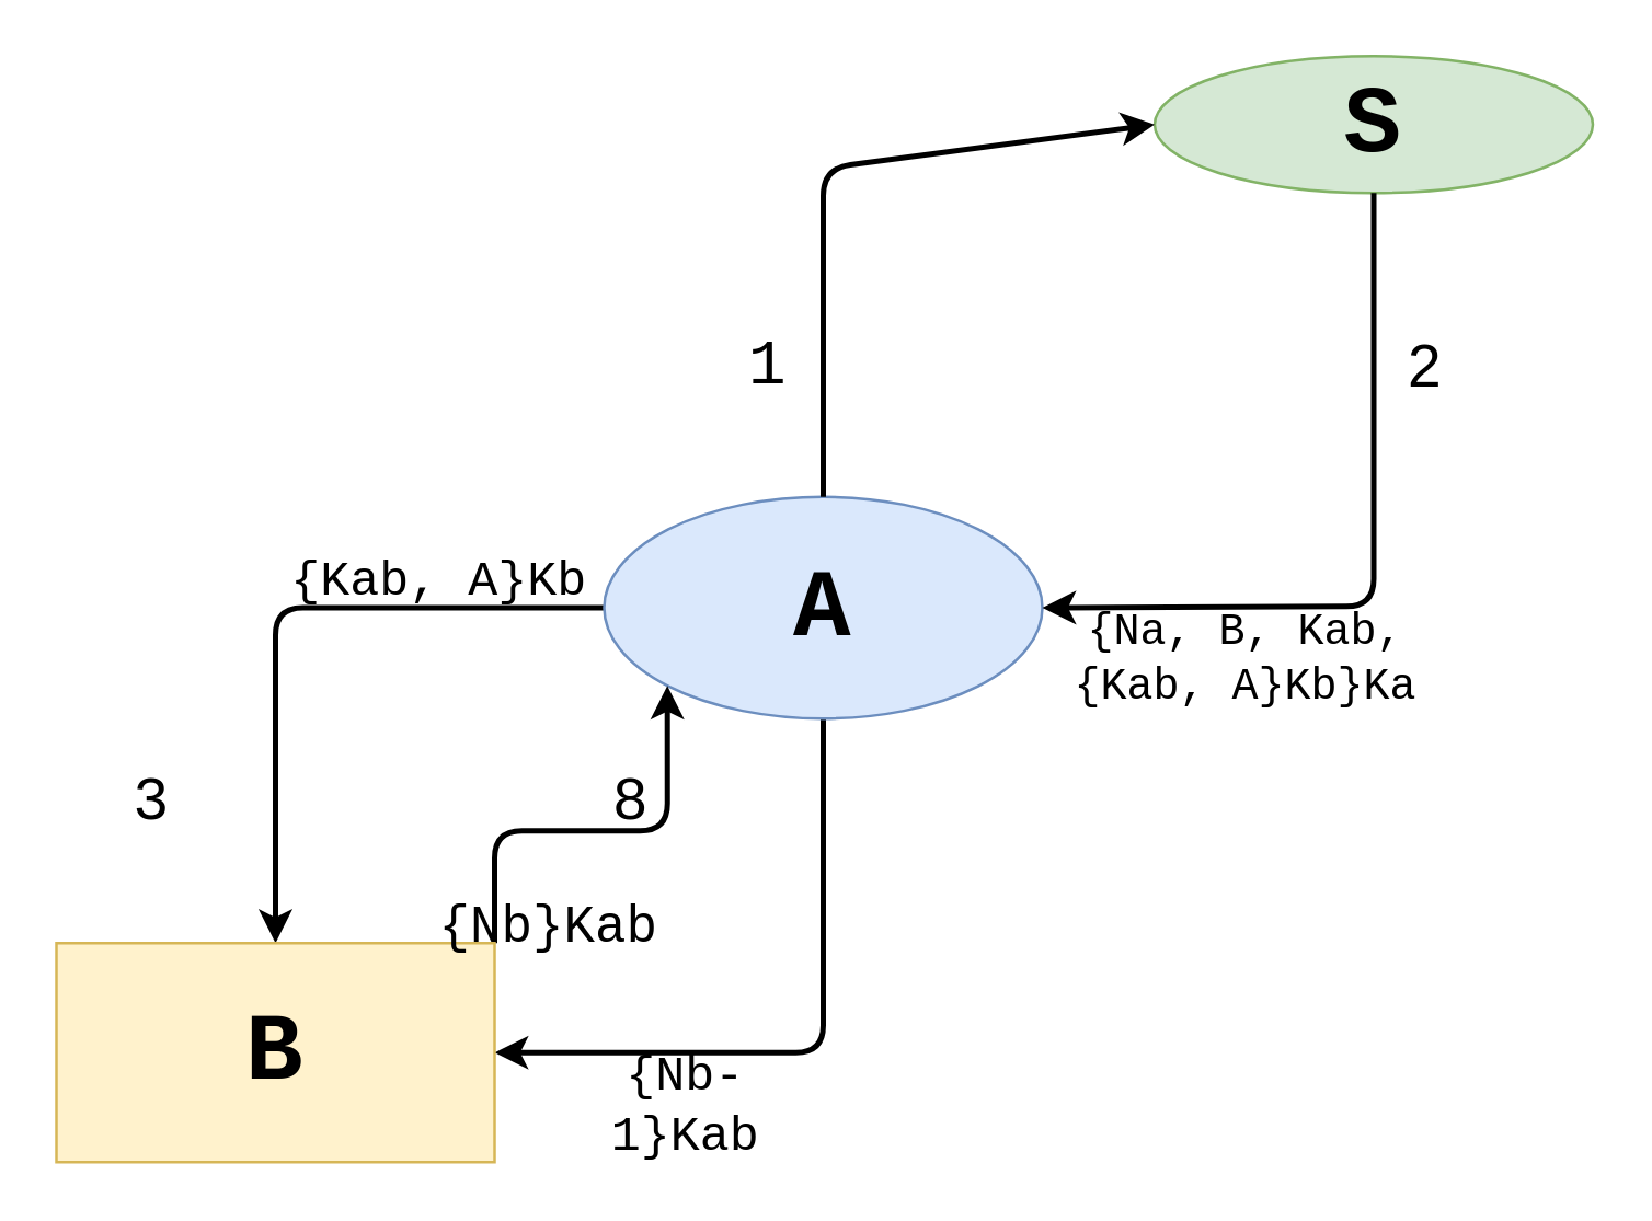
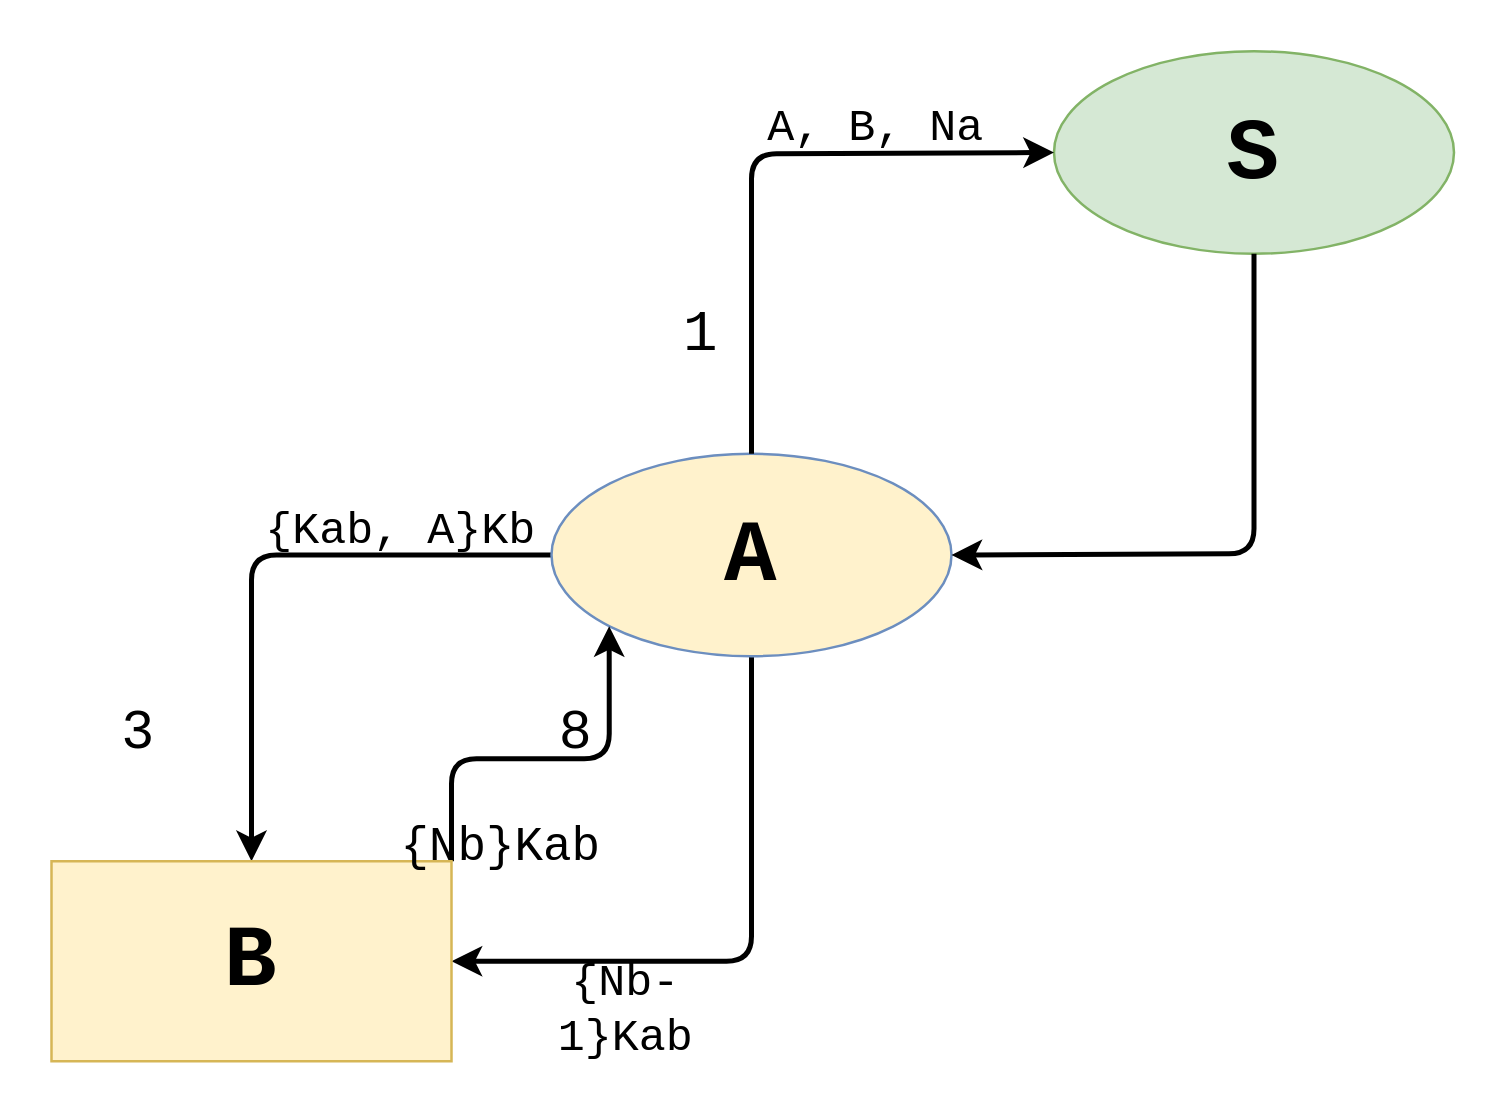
- <mxCell id="7" value="&lt;b&gt;&lt;font style=&quot;font-size: 35px&quot; face=&quot;Courier New&quot;&gt;S&lt;/font&gt;&lt;/b&gt;" style="ellipse;whiteSpace=wrap;html=1;fillColor=#d5e8d4;strokeColor=#82b366;" vertex="1" parent="1"><mxGeometry x="421" y="20" width="160" height="50" as="geometry" /></mxCell>
+ <mxCell id="7" value="&lt;b&gt;&lt;font style=&quot;font-size: 35px&quot; face=&quot;Courier New&quot;&gt;S&lt;/font&gt;&lt;/b&gt;" style="ellipse;whiteSpace=wrap;html=1;fillColor=#d5e8d4;strokeColor=#82b366;" vertex="1" parent="1"><mxGeometry x="421" y="20" width="160" height="81" as="geometry" /></mxCell>
+ <mxCell id="9" value="&lt;font style=&quot;font-size: 18px&quot; face=&quot;Courier New&quot;&gt;A, B, Na&lt;/font&gt;" style="text;html=1;strokeColor=none;fillColor=none;align=center;verticalAlign=middle;whiteSpace=wrap;rounded=0;" vertex="1" parent="1"><mxGeometry x="300" y="41" width="100" height="20" as="geometry" /></mxCell>
- <mxCell id="13" value="&lt;font style=&quot;font-size: 22px&quot;&gt;2&lt;/font&gt;" style="text;html=1;strokeColor=none;fillColor=none;align=center;verticalAlign=middle;whiteSpace=wrap;rounded=0;" vertex="1" parent="1"><mxGeometry x="500" y="124" width="40" height="20" as="geometry" /></mxCell>
- <mxCell id="4" value="&lt;b&gt;&lt;font style=&quot;font-size: 35px&quot; face=&quot;Courier New&quot;&gt;A&lt;/font&gt;&lt;/b&gt;" style="ellipse;whiteSpace=wrap;html=1;fillColor=#dae8fc;strokeColor=#6c8ebf;" vertex="1" parent="1"><mxGeometry x="220" y="181" width="160" height="81" as="geometry" /></mxCell>
+ <mxCell id="4" value="&lt;b&gt;&lt;font style=&quot;font-size: 35px&quot; face=&quot;Courier New&quot;&gt;A&lt;/font&gt;&lt;/b&gt;" style="ellipse;whiteSpace=wrap;html=1;fillColor=#fff2cc;strokeColor=#6c8ebf;" vertex="1" parent="1"><mxGeometry x="220" y="181" width="160" height="81" as="geometry" /></mxCell>
- <mxCell id="11" value="&lt;font style=&quot;font-size: 16px&quot; face=&quot;Courier New&quot;&gt;{Na, B, Kab, {Kab, A}Kb}Ka&lt;/font&gt;" style="text;html=1;strokeColor=none;fillColor=none;align=center;verticalAlign=middle;whiteSpace=wrap;rounded=0;" vertex="1" parent="1"><mxGeometry x="389" y="231" width="131" height="20" as="geometry" /></mxCell>
